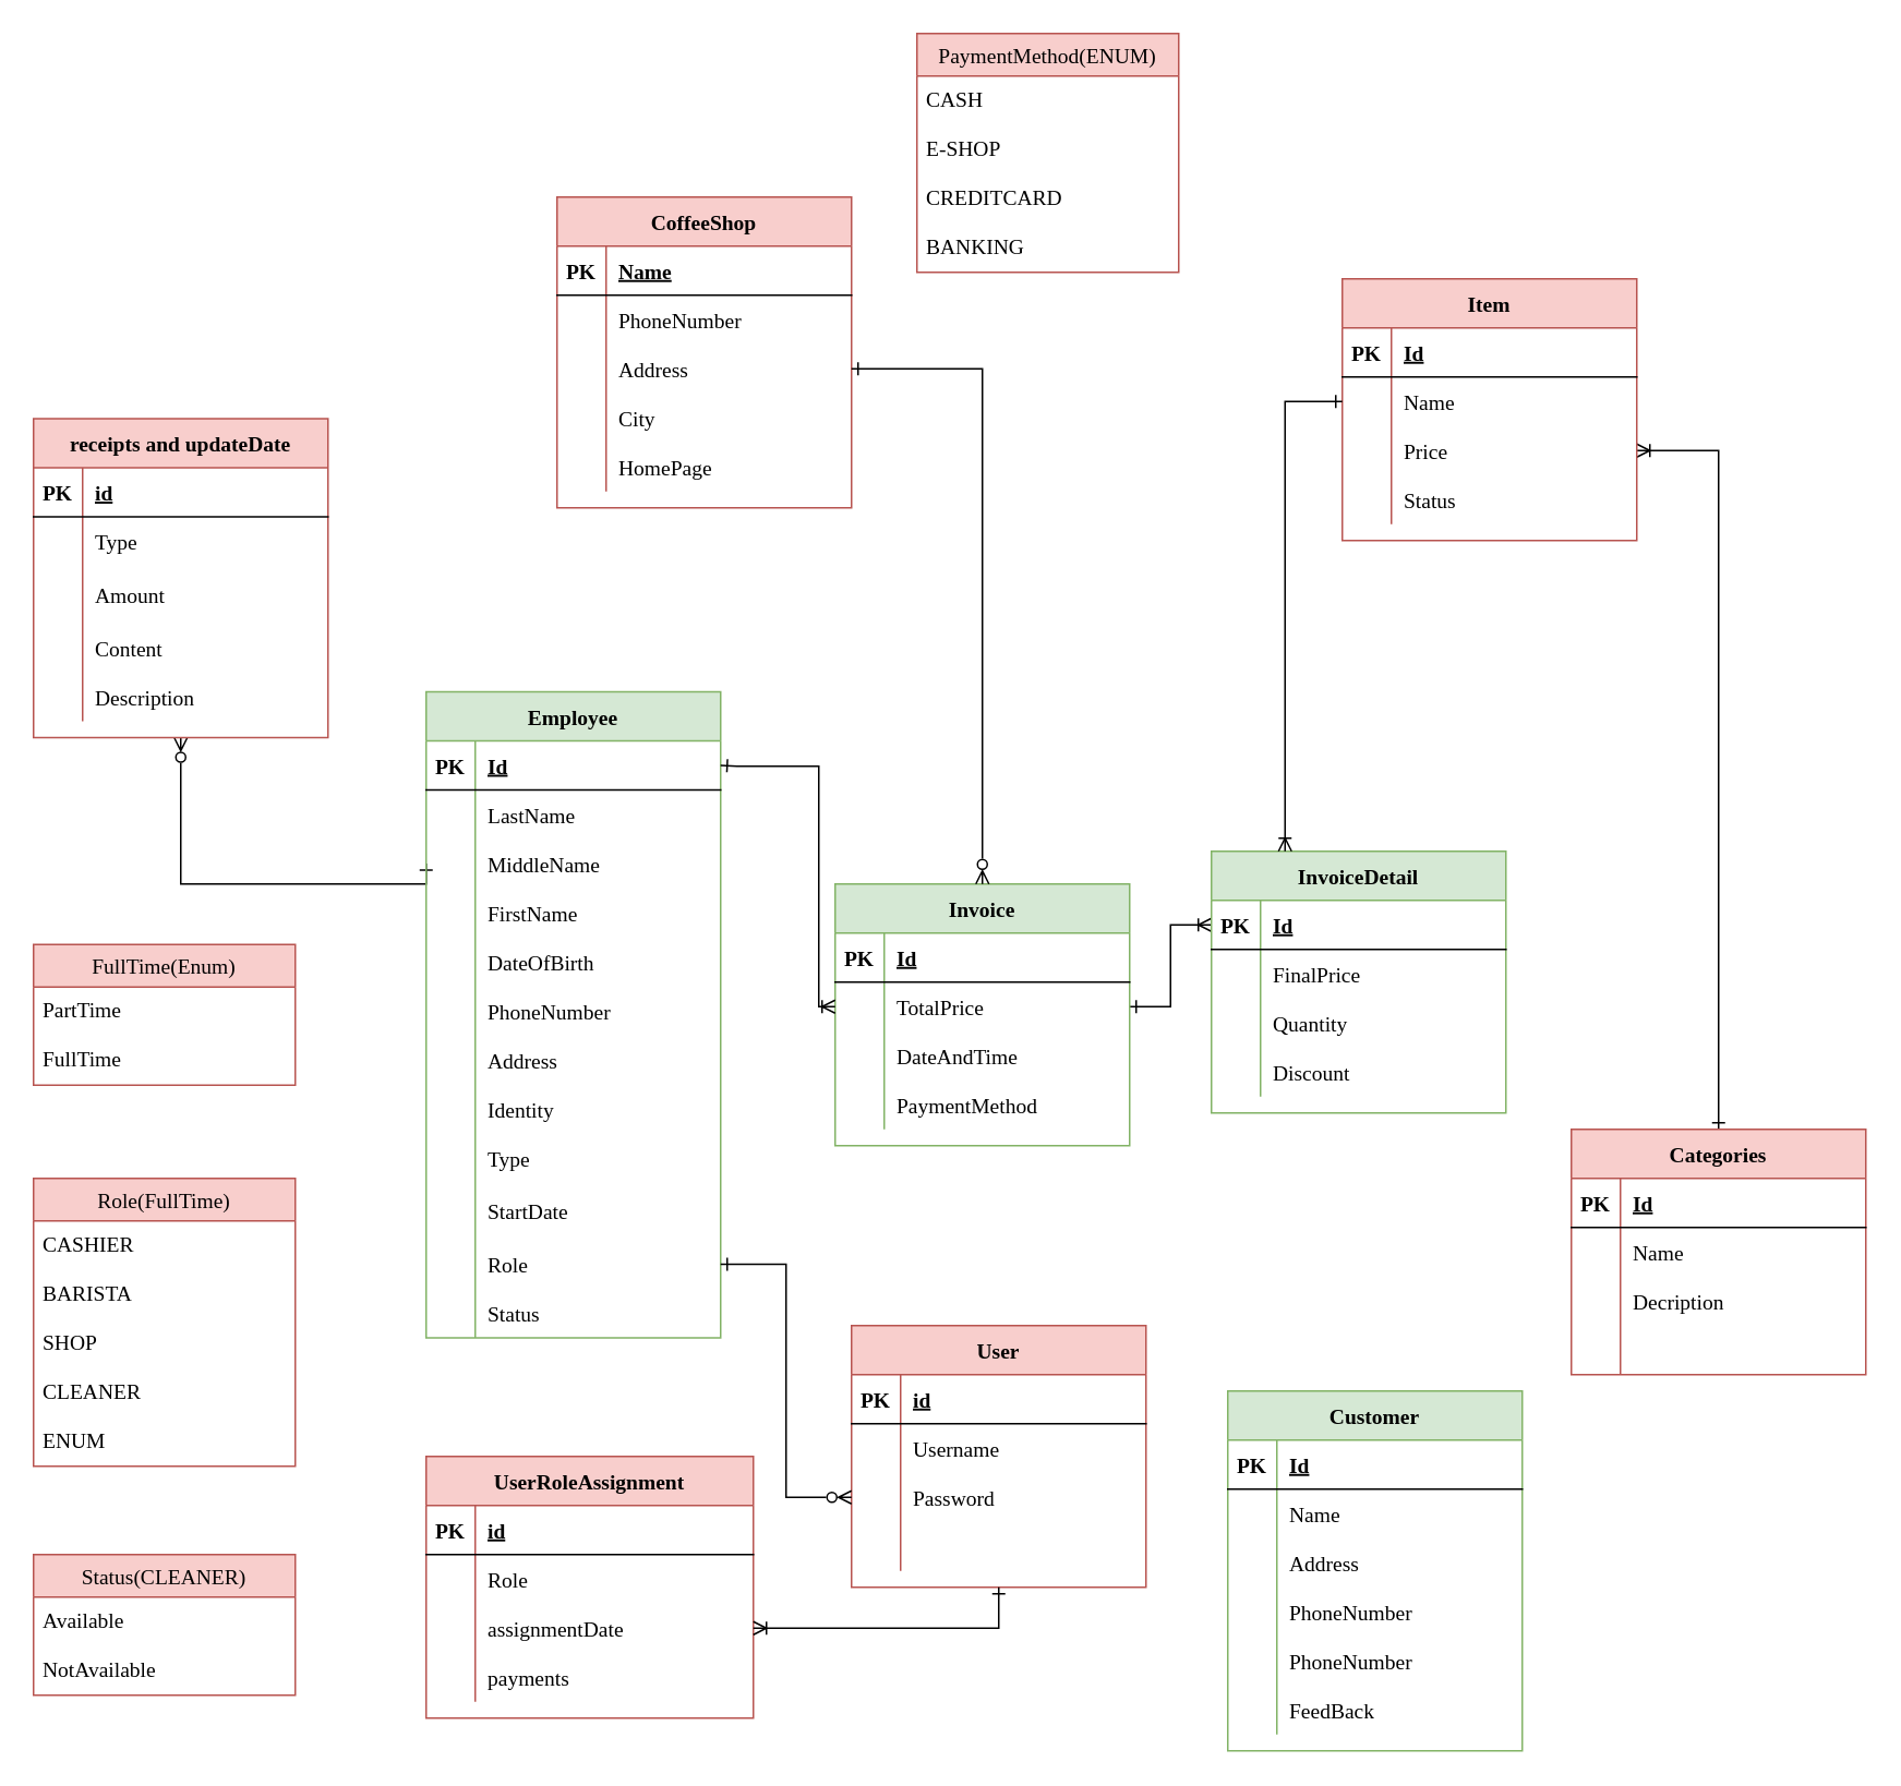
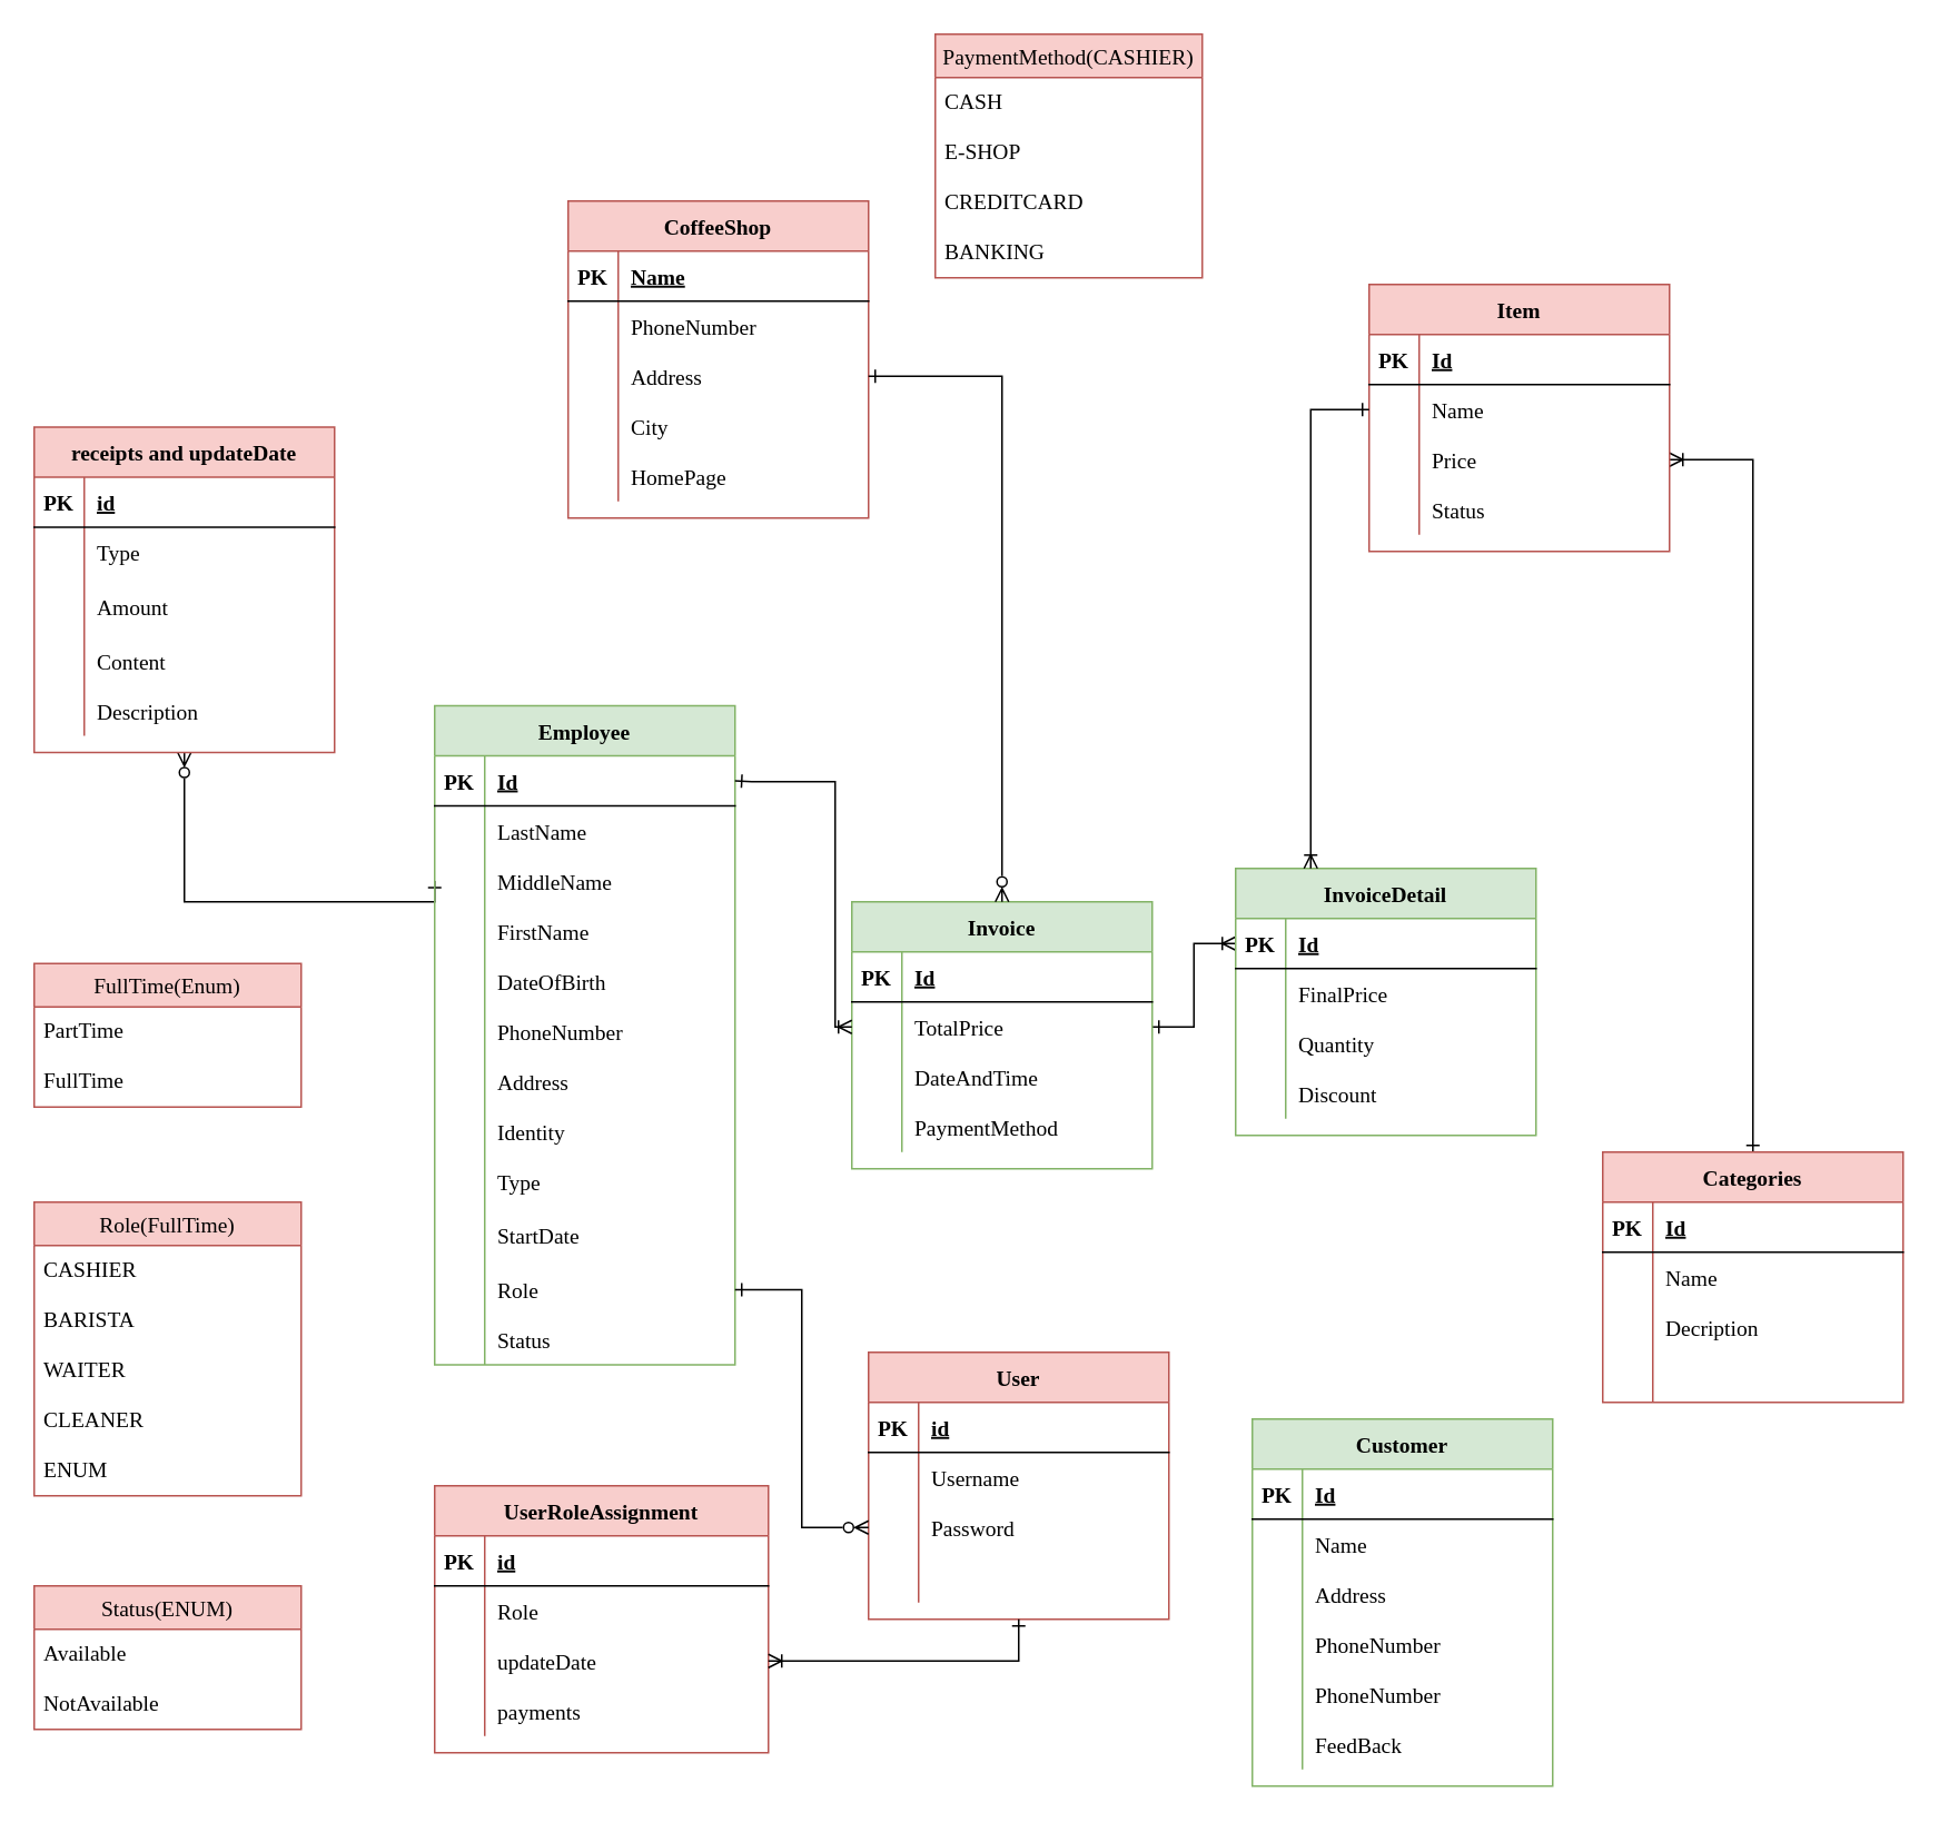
- <mxCell id="144" value="PaymentMethod(ENUM)" style="swimlane;fontStyle=0;childLayout=stackLayout;horizontal=1;startSize=26;horizontalStack=0;resizeParent=1;resizeParentMax=0;resizeLast=0;collapsible=1;marginBottom=0;align=center;fontSize=13;fillColor=#f8cecc;strokeColor=#b85450;fontFamily=Comic Sans MS;" parent="1" vertex="1"><mxGeometry x="560" y="20" width="160" height="146" as="geometry" /></mxCell>
+ <mxCell id="144" value="PaymentMethod(CASHIER)" style="swimlane;fontStyle=0;childLayout=stackLayout;horizontal=1;startSize=26;horizontalStack=0;resizeParent=1;resizeParentMax=0;resizeLast=0;collapsible=1;marginBottom=0;align=center;fontSize=13;fillColor=#f8cecc;strokeColor=#b85450;fontFamily=Comic Sans MS;" parent="1" vertex="1"><mxGeometry x="560" y="20" width="160" height="146" as="geometry" /></mxCell>
- <mxCell id="107" value="SHOP" style="text;strokeColor=none;fillColor=none;spacingLeft=4;spacingRight=4;overflow=hidden;rotatable=0;points=[[0,0.5],[1,0.5]];portConstraint=eastwest;fontSize=13;fontFamily=Comic Sans MS;" parent="104" vertex="1"><mxGeometry y="86" width="160" height="30" as="geometry" /></mxCell>
+ <mxCell id="107" value="WAITER" style="text;strokeColor=none;fillColor=none;spacingLeft=4;spacingRight=4;overflow=hidden;rotatable=0;points=[[0,0.5],[1,0.5]];portConstraint=eastwest;fontSize=13;fontFamily=Comic Sans MS;" parent="104" vertex="1"><mxGeometry y="86" width="160" height="30" as="geometry" /></mxCell>
- <mxCell id="124" value="Status(CLEANER)" style="swimlane;fontStyle=0;childLayout=stackLayout;horizontal=1;startSize=26;horizontalStack=0;resizeParent=1;resizeParentMax=0;resizeLast=0;collapsible=1;marginBottom=0;align=center;fontSize=13;fillColor=#f8cecc;strokeColor=#b85450;fontFamily=Comic Sans MS;" parent="1" vertex="1"><mxGeometry x="20" y="950" width="160" height="86" as="geometry" /></mxCell>
+ <mxCell id="124" value="Status(ENUM)" style="swimlane;fontStyle=0;childLayout=stackLayout;horizontal=1;startSize=26;horizontalStack=0;resizeParent=1;resizeParentMax=0;resizeLast=0;collapsible=1;marginBottom=0;align=center;fontSize=13;fillColor=#f8cecc;strokeColor=#b85450;fontFamily=Comic Sans MS;" parent="1" vertex="1"><mxGeometry x="20" y="950" width="160" height="86" as="geometry" /></mxCell>
- <mxCell id="188" value="assignmentDate" style="shape=partialRectangle;connectable=0;fillColor=none;top=0;left=0;bottom=0;right=0;align=left;spacingLeft=6;overflow=hidden;fontFamily=Comic Sans MS;fontSize=13;" parent="186" vertex="1"><mxGeometry x="30" width="170" height="30" as="geometry"><mxRectangle width="170" height="30" as="alternateBounds" /></mxGeometry></mxCell>
+ <mxCell id="188" value="updateDate" style="shape=partialRectangle;connectable=0;fillColor=none;top=0;left=0;bottom=0;right=0;align=left;spacingLeft=6;overflow=hidden;fontFamily=Comic Sans MS;fontSize=13;" parent="186" vertex="1"><mxGeometry x="30" width="170" height="30" as="geometry"><mxRectangle width="170" height="30" as="alternateBounds" /></mxGeometry></mxCell>
